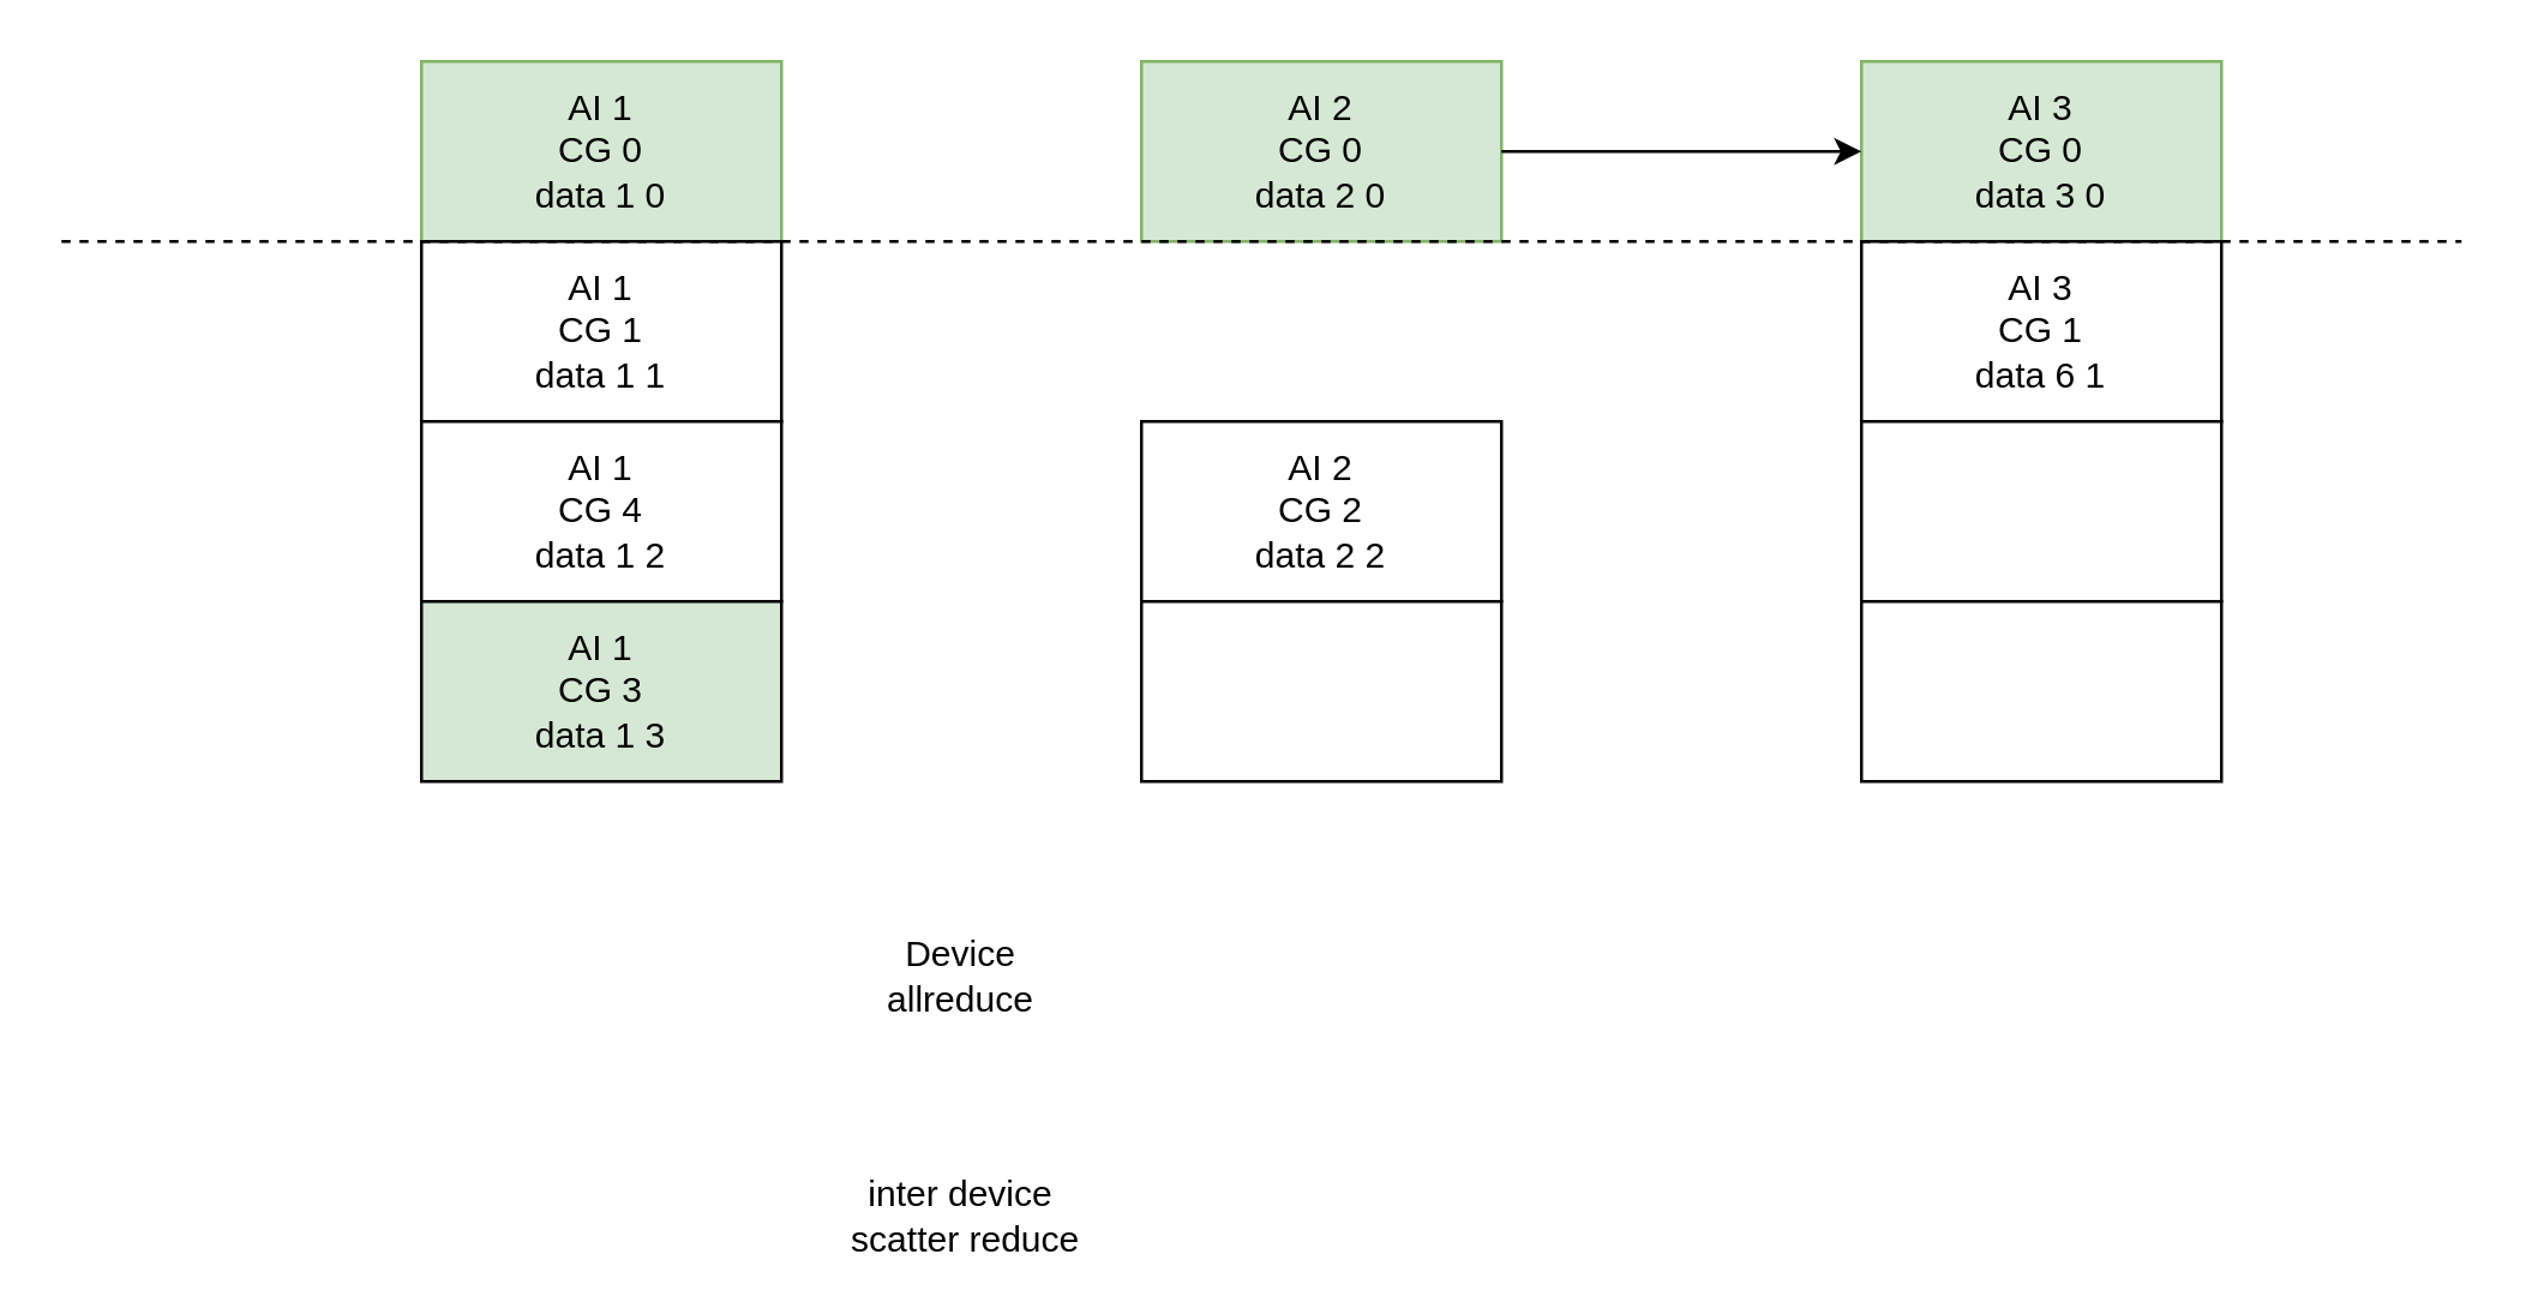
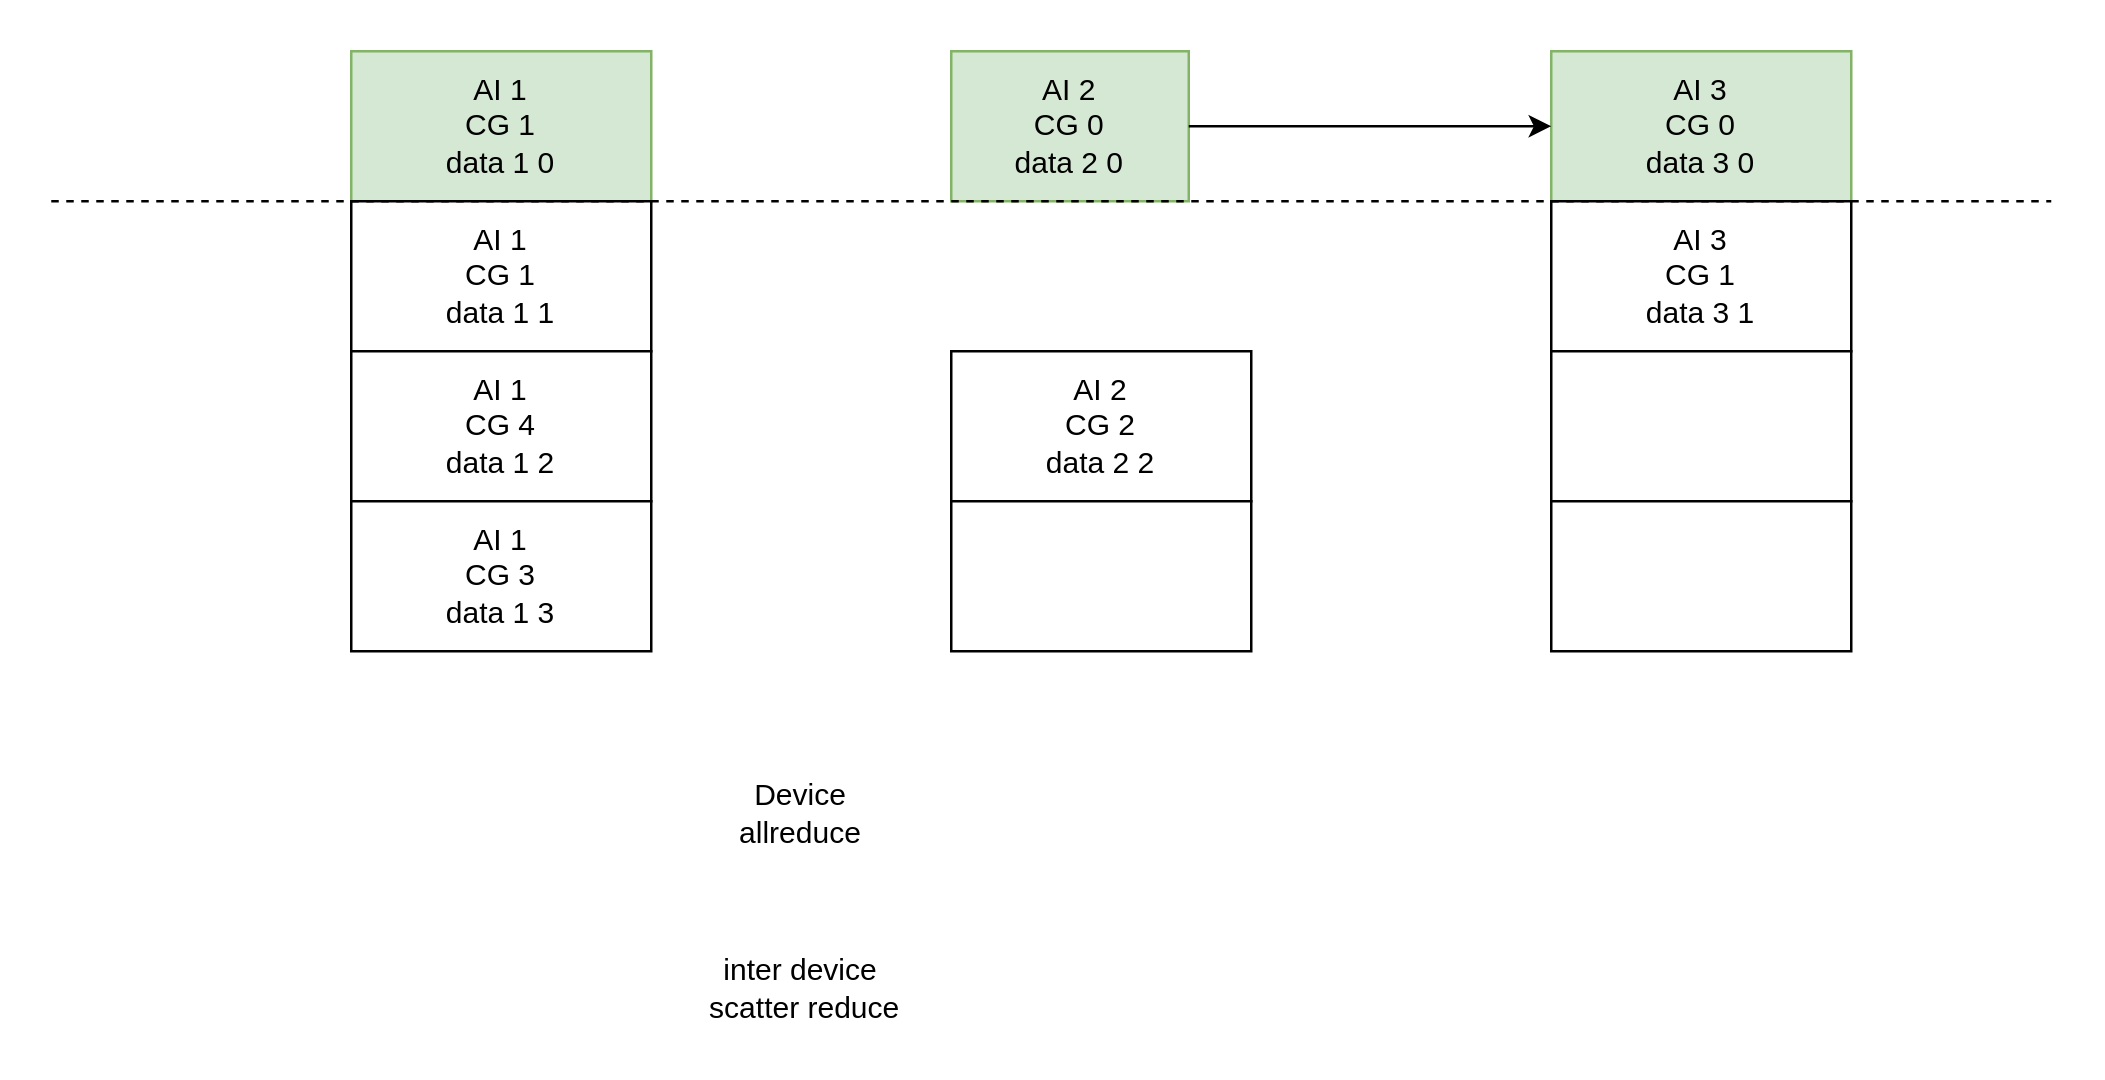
- <mxCell id="2" value="AI 1&lt;br&gt;CG 0&lt;br&gt;data 1 0" style="rounded=0;whiteSpace=wrap;html=1;fillColor=#d5e8d4;strokeColor=#82b366;" vertex="1" parent="1"><mxGeometry x="140" y="20" width="120" height="60" as="geometry" /></mxCell>
+ <mxCell id="2" value="AI 1&lt;br&gt;CG 1&lt;br&gt;data 1 0" style="rounded=0;whiteSpace=wrap;html=1;fillColor=#d5e8d4;strokeColor=#82b366;" vertex="1" parent="1"><mxGeometry x="140" y="20" width="120" height="60" as="geometry" /></mxCell>
- <mxCell id="6" value="AI 2&lt;br&gt;CG 0&lt;br&gt;data 2 0" style="rounded=0;whiteSpace=wrap;html=1;fillColor=#d5e8d4;strokeColor=#82b366;" vertex="1" parent="1"><mxGeometry x="380" y="20" width="120" height="60" as="geometry" /></mxCell>
+ <mxCell id="6" value="AI 2&lt;br&gt;CG 0&lt;br&gt;data 2 0" style="rounded=0;whiteSpace=wrap;html=1;fillColor=#d5e8d4;strokeColor=#82b366;" vertex="1" parent="1"><mxGeometry x="380" y="20" width="95" height="60" as="geometry" /></mxCell>
- <mxCell id="10" value="AI 3&lt;br&gt;CG 1&lt;br&gt;data 6 1" style="rounded=0;whiteSpace=wrap;html=1;" vertex="1" parent="1"><mxGeometry x="620" y="80" width="120" height="60" as="geometry" /></mxCell>
+ <mxCell id="10" value="AI 3&lt;br&gt;CG 1&lt;br&gt;data 3 1" style="rounded=0;whiteSpace=wrap;html=1;" vertex="1" parent="1"><mxGeometry x="620" y="80" width="120" height="60" as="geometry" /></mxCell>
- <mxCell id="5" value="AI 1&lt;br style=&quot;border-color: var(--border-color);&quot;&gt;CG 3&lt;br&gt;data 1 3" style="rounded=0;whiteSpace=wrap;html=1;fillColor=#d5e8d4;" vertex="1" parent="1"><mxGeometry x="140" y="200" width="120" height="60" as="geometry" /></mxCell>
+ <mxCell id="5" value="AI 1&lt;br style=&quot;border-color: var(--border-color);&quot;&gt;CG 3&lt;br&gt;data 1 3" style="rounded=0;whiteSpace=wrap;html=1;" vertex="1" parent="1"><mxGeometry x="140" y="200" width="120" height="60" as="geometry" /></mxCell>
- <mxCell id="14" value="inter device&lt;br&gt;&amp;nbsp;scatter reduce" style="text;html=1;strokeColor=none;fillColor=none;align=center;verticalAlign=middle;whiteSpace=wrap;rounded=0;" vertex="1" parent="1"><mxGeometry x="255" y="390" width="130" height="30" as="geometry" /></mxCell>
+ <mxCell id="14" value="inter device&lt;br&gt;&amp;nbsp;scatter reduce" style="text;html=1;strokeColor=none;fillColor=none;align=center;verticalAlign=middle;whiteSpace=wrap;rounded=0;" vertex="1" parent="1"><mxGeometry x="255" y="380" width="130" height="30" as="geometry" /></mxCell>
